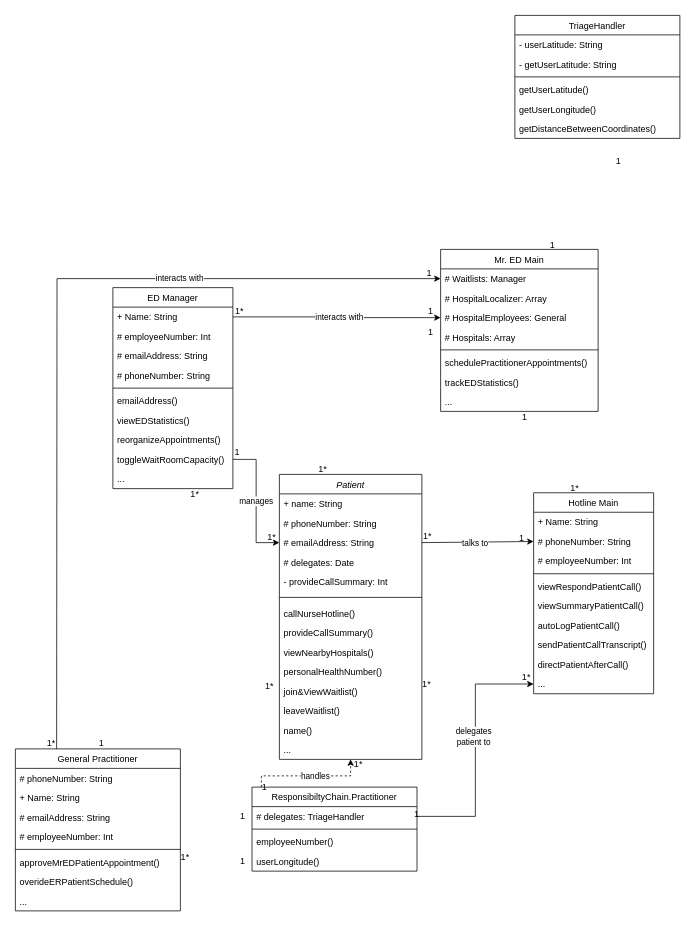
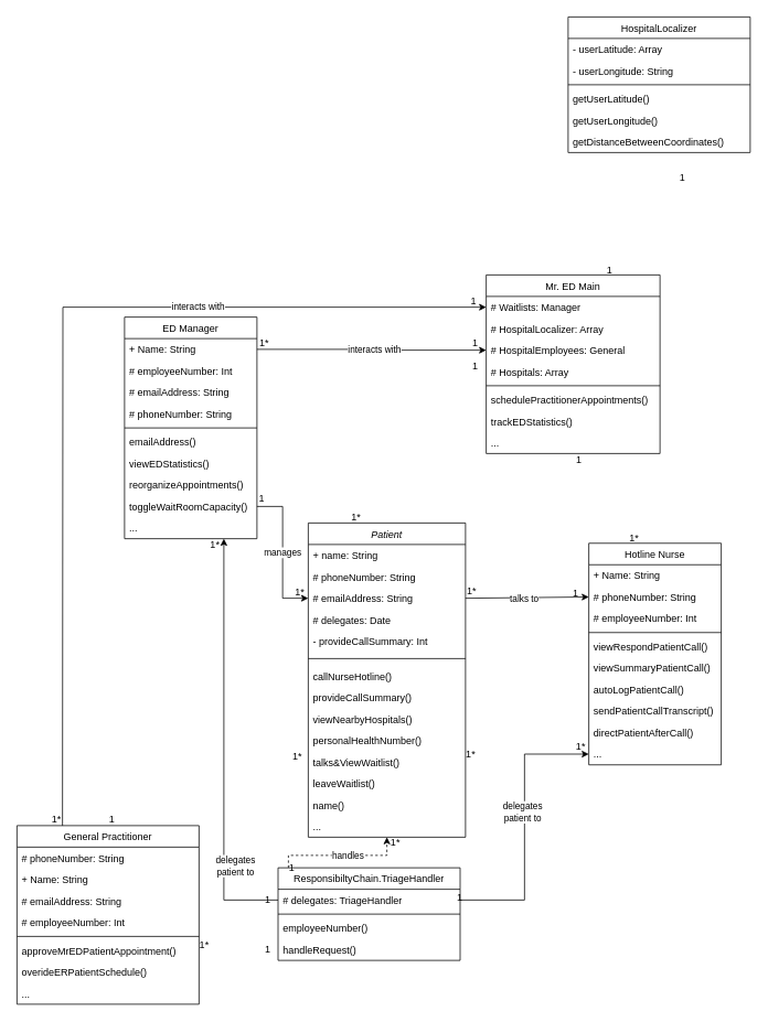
- <mxCell id="61" value="TriageHandler" style="swimlane;fontStyle=0;align=center;verticalAlign=top;childLayout=stackLayout;horizontal=1;startSize=26;horizontalStack=0;resizeParent=1;resizeLast=0;collapsible=1;marginBottom=0;rounded=0;shadow=0;strokeWidth=1;" vertex="1" parent="1"><mxGeometry x="686" y="20" width="220" height="164" as="geometry"><mxRectangle x="550" y="140" width="160" height="26" as="alternateBounds" /></mxGeometry></mxCell>
+ <mxCell id="61" value="HospitalLocalizer" style="swimlane;fontStyle=0;align=center;verticalAlign=top;childLayout=stackLayout;horizontal=1;startSize=26;horizontalStack=0;resizeParent=1;resizeLast=0;collapsible=1;marginBottom=0;rounded=0;shadow=0;strokeWidth=1;" vertex="1" parent="1"><mxGeometry x="686" y="20" width="220" height="164" as="geometry"><mxRectangle x="550" y="140" width="160" height="26" as="alternateBounds" /></mxGeometry></mxCell>
- <mxCell id="62" value="- userLatitude: String" style="text;align=left;verticalAlign=top;spacingLeft=4;spacingRight=4;overflow=hidden;rotatable=0;points=[[0,0.5],[1,0.5]];portConstraint=eastwest;rounded=0;shadow=0;html=0;" vertex="1" parent="61"><mxGeometry y="26" width="220" height="26" as="geometry" /></mxCell>
+ <mxCell id="62" value="- userLatitude: Array" style="text;align=left;verticalAlign=top;spacingLeft=4;spacingRight=4;overflow=hidden;rotatable=0;points=[[0,0.5],[1,0.5]];portConstraint=eastwest;rounded=0;shadow=0;html=0;" vertex="1" parent="61"><mxGeometry y="26" width="220" height="26" as="geometry" /></mxCell>
- <mxCell id="63" value="- getUserLatitude: String" style="text;align=left;verticalAlign=top;spacingLeft=4;spacingRight=4;overflow=hidden;rotatable=0;points=[[0,0.5],[1,0.5]];portConstraint=eastwest;rounded=0;shadow=0;html=0;" vertex="1" parent="61"><mxGeometry y="52" width="220" height="26" as="geometry" /></mxCell>
+ <mxCell id="63" value="- userLongitude: String" style="text;align=left;verticalAlign=top;spacingLeft=4;spacingRight=4;overflow=hidden;rotatable=0;points=[[0,0.5],[1,0.5]];portConstraint=eastwest;rounded=0;shadow=0;html=0;" vertex="1" parent="61"><mxGeometry y="52" width="220" height="26" as="geometry" /></mxCell>
- <mxCell id="98" value="Hotline Main" style="swimlane;fontStyle=0;align=center;verticalAlign=top;childLayout=stackLayout;horizontal=1;startSize=26;horizontalStack=0;resizeParent=1;resizeLast=0;collapsible=1;marginBottom=0;rounded=0;shadow=0;strokeWidth=1;" vertex="1" parent="97"><mxGeometry x="22" y="22" width="160" height="268" as="geometry"><mxRectangle x="550" y="140" width="160" height="26" as="alternateBounds" /></mxGeometry></mxCell>
+ <mxCell id="98" value="Hotline Nurse" style="swimlane;fontStyle=0;align=center;verticalAlign=top;childLayout=stackLayout;horizontal=1;startSize=26;horizontalStack=0;resizeParent=1;resizeLast=0;collapsible=1;marginBottom=0;rounded=0;shadow=0;strokeWidth=1;" vertex="1" parent="97"><mxGeometry x="22" y="22" width="160" height="268" as="geometry"><mxRectangle x="550" y="140" width="160" height="26" as="alternateBounds" /></mxGeometry></mxCell>
- <mxCell id="82" value="join&amp;ViewWaitlist()&#10;" style="text;align=left;verticalAlign=top;spacingLeft=4;spacingRight=4;overflow=hidden;rotatable=0;points=[[0,0.5],[1,0.5]];portConstraint=eastwest;" vertex="1" parent="71"><mxGeometry y="276" width="190" height="26" as="geometry" /></mxCell>
+ <mxCell id="82" value="talks&amp;ViewWaitlist()&#10;" style="text;align=left;verticalAlign=top;spacingLeft=4;spacingRight=4;overflow=hidden;rotatable=0;points=[[0,0.5],[1,0.5]];portConstraint=eastwest;" vertex="1" parent="71"><mxGeometry y="276" width="190" height="26" as="geometry" /></mxCell>
- <mxCell id="23" value="ResponsibiltyChain.Practitioner" style="swimlane;fontStyle=0;align=center;verticalAlign=top;childLayout=stackLayout;horizontal=1;startSize=26;horizontalStack=0;resizeParent=1;resizeLast=0;collapsible=1;marginBottom=0;rounded=0;shadow=0;strokeWidth=1;" vertex="1" parent="1"><mxGeometry x="335.5" y="1049" width="220" height="112" as="geometry"><mxRectangle x="550" y="140" width="160" height="26" as="alternateBounds" /></mxGeometry></mxCell>
+ <mxCell id="23" value="ResponsibiltyChain.TriageHandler" style="swimlane;fontStyle=0;align=center;verticalAlign=top;childLayout=stackLayout;horizontal=1;startSize=26;horizontalStack=0;resizeParent=1;resizeLast=0;collapsible=1;marginBottom=0;rounded=0;shadow=0;strokeWidth=1;" vertex="1" parent="1"><mxGeometry x="335.5" y="1049" width="220" height="112" as="geometry"><mxRectangle x="550" y="140" width="160" height="26" as="alternateBounds" /></mxGeometry></mxCell>
+ <mxCell id="44" style="edgeStyle=orthogonalEdgeStyle;rounded=0;orthogonalLoop=1;jettySize=auto;html=1;entryX=0.75;entryY=1;entryDx=0;entryDy=0;" edge="1" parent="1" source="24" target="5"><mxGeometry relative="1" as="geometry"><mxPoint x="291.222" y="610.901" as="targetPoint" /></mxGeometry></mxCell>
+ <mxCell id="45" value="delegates&lt;div&gt;patient to&lt;/div&gt;" style="edgeLabel;html=1;align=center;verticalAlign=middle;resizable=0;points=[];" vertex="1" connectable="0" parent="44"><mxGeometry x="-0.861" y="-4" relative="1" as="geometry"><mxPoint x="-17" y="-38" as="offset" /></mxGeometry></mxCell>
- <mxCell id="27" value="userLongitude()" style="text;align=left;verticalAlign=top;spacingLeft=4;spacingRight=4;overflow=hidden;rotatable=0;points=[[0,0.5],[1,0.5]];portConstraint=eastwest;" vertex="1" parent="23"><mxGeometry y="86" width="220" height="26" as="geometry" /></mxCell>
+ <mxCell id="27" value="handleRequest()" style="text;align=left;verticalAlign=top;spacingLeft=4;spacingRight=4;overflow=hidden;rotatable=0;points=[[0,0.5],[1,0.5]];portConstraint=eastwest;" vertex="1" parent="23"><mxGeometry y="86" width="220" height="26" as="geometry" /></mxCell>
